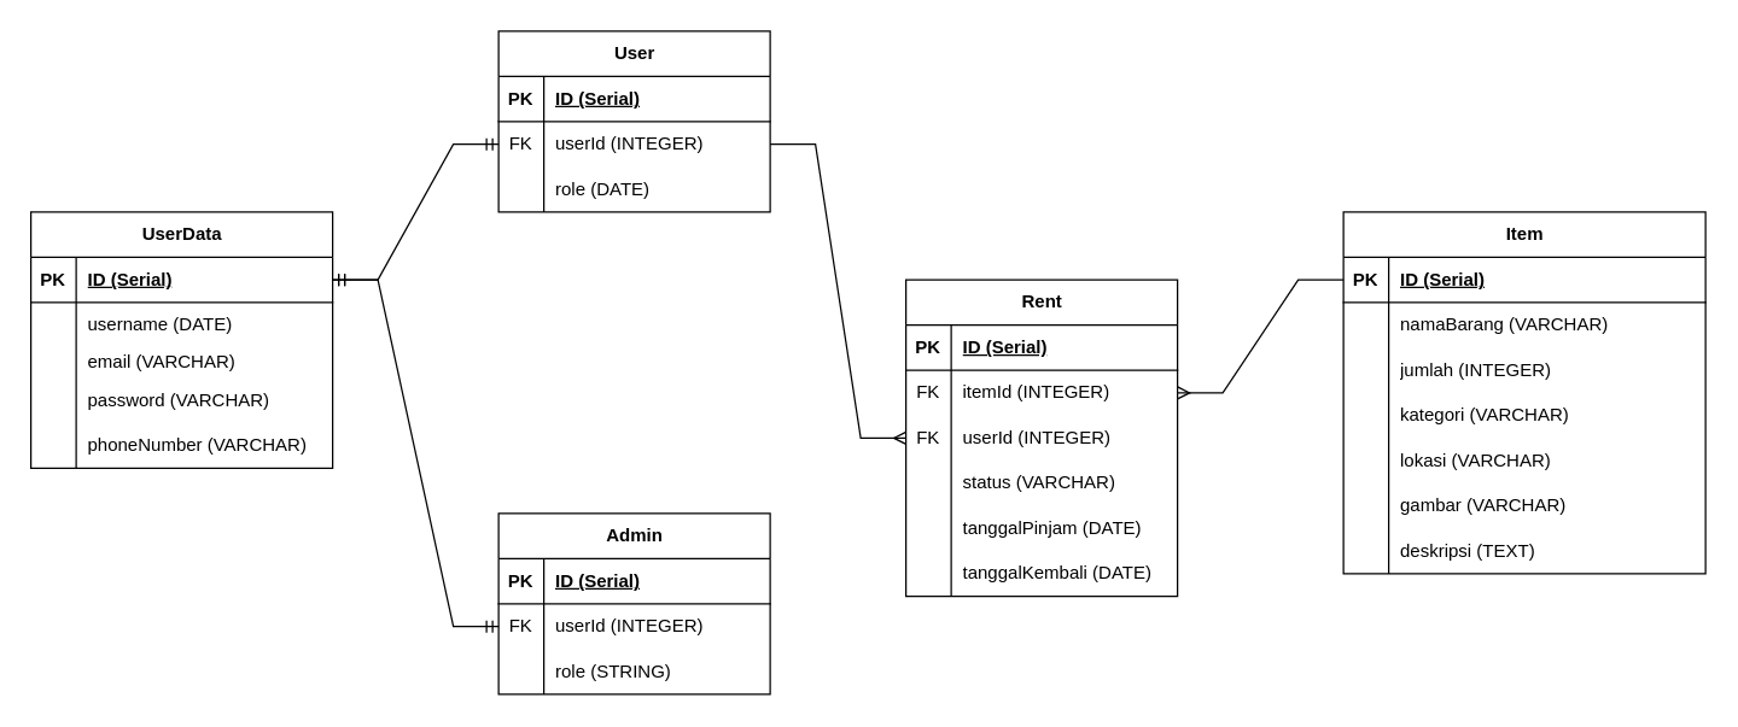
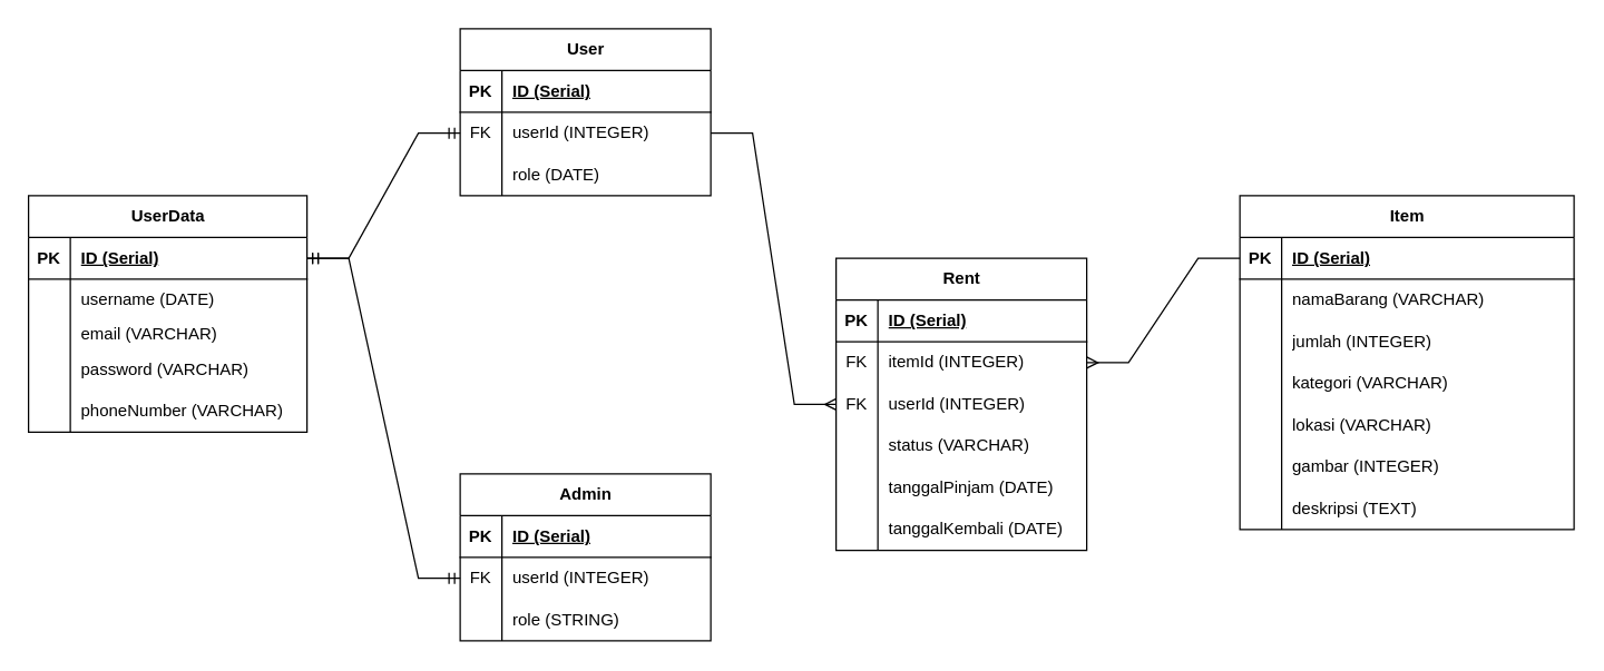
- <mxCell id="58" value="gambar (VARCHAR)" style="shape=partialRectangle;connectable=0;fillColor=none;top=0;left=0;bottom=0;right=0;align=left;spacingLeft=6;overflow=hidden;whiteSpace=wrap;html=1;" parent="56" vertex="1"><mxGeometry x="30" width="210" height="30" as="geometry"><mxRectangle width="210" height="30" as="alternateBounds" /></mxGeometry></mxCell>
+ <mxCell id="58" value="gambar (INTEGER)" style="shape=partialRectangle;connectable=0;fillColor=none;top=0;left=0;bottom=0;right=0;align=left;spacingLeft=6;overflow=hidden;whiteSpace=wrap;html=1;" parent="56" vertex="1"><mxGeometry x="30" width="210" height="30" as="geometry"><mxRectangle width="210" height="30" as="alternateBounds" /></mxGeometry></mxCell>
